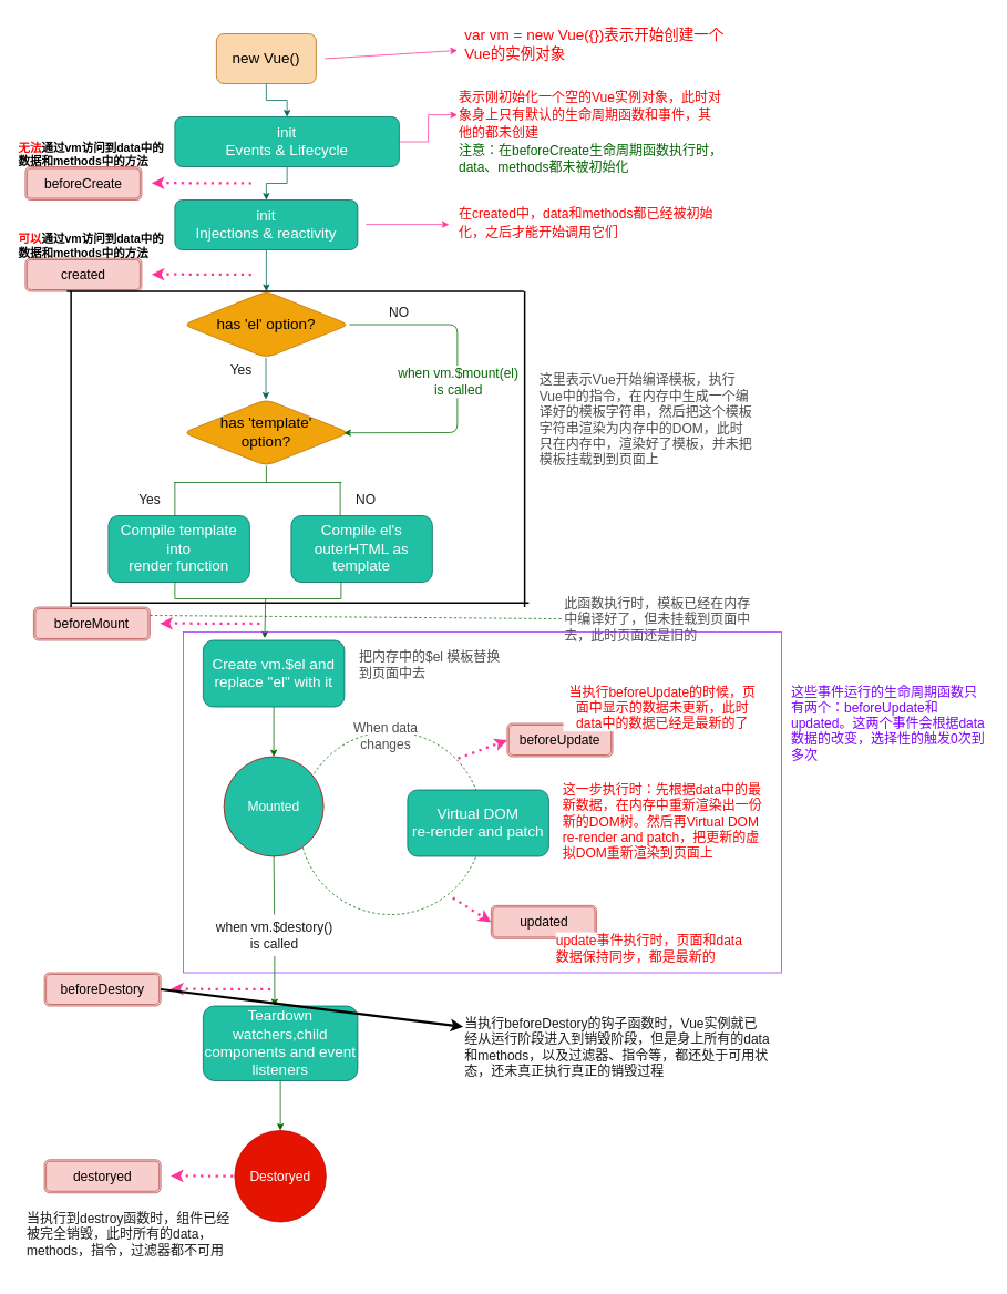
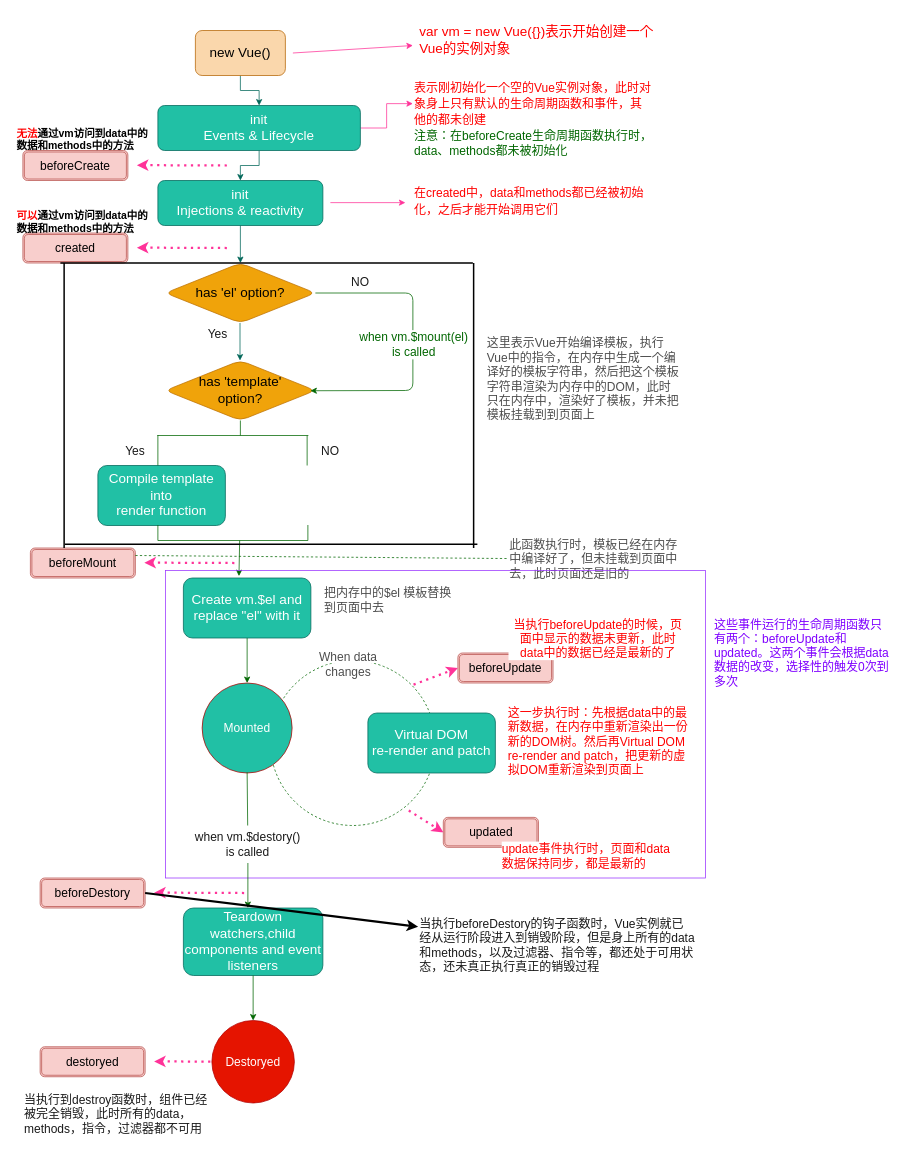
- <mxCell id="33" value="&lt;font color=&quot;#ffffff&quot;&gt;Compile el's outerHTML as template&lt;/font&gt;" style="rounded=1;whiteSpace=wrap;html=1;fontSize=18;fontColor=#FF0000;strokeColor=#006658;fillColor=#21C0A5;" parent="1" vertex="1"><mxGeometry x="350" y="620" width="170" height="80" as="geometry" /></mxCell>
